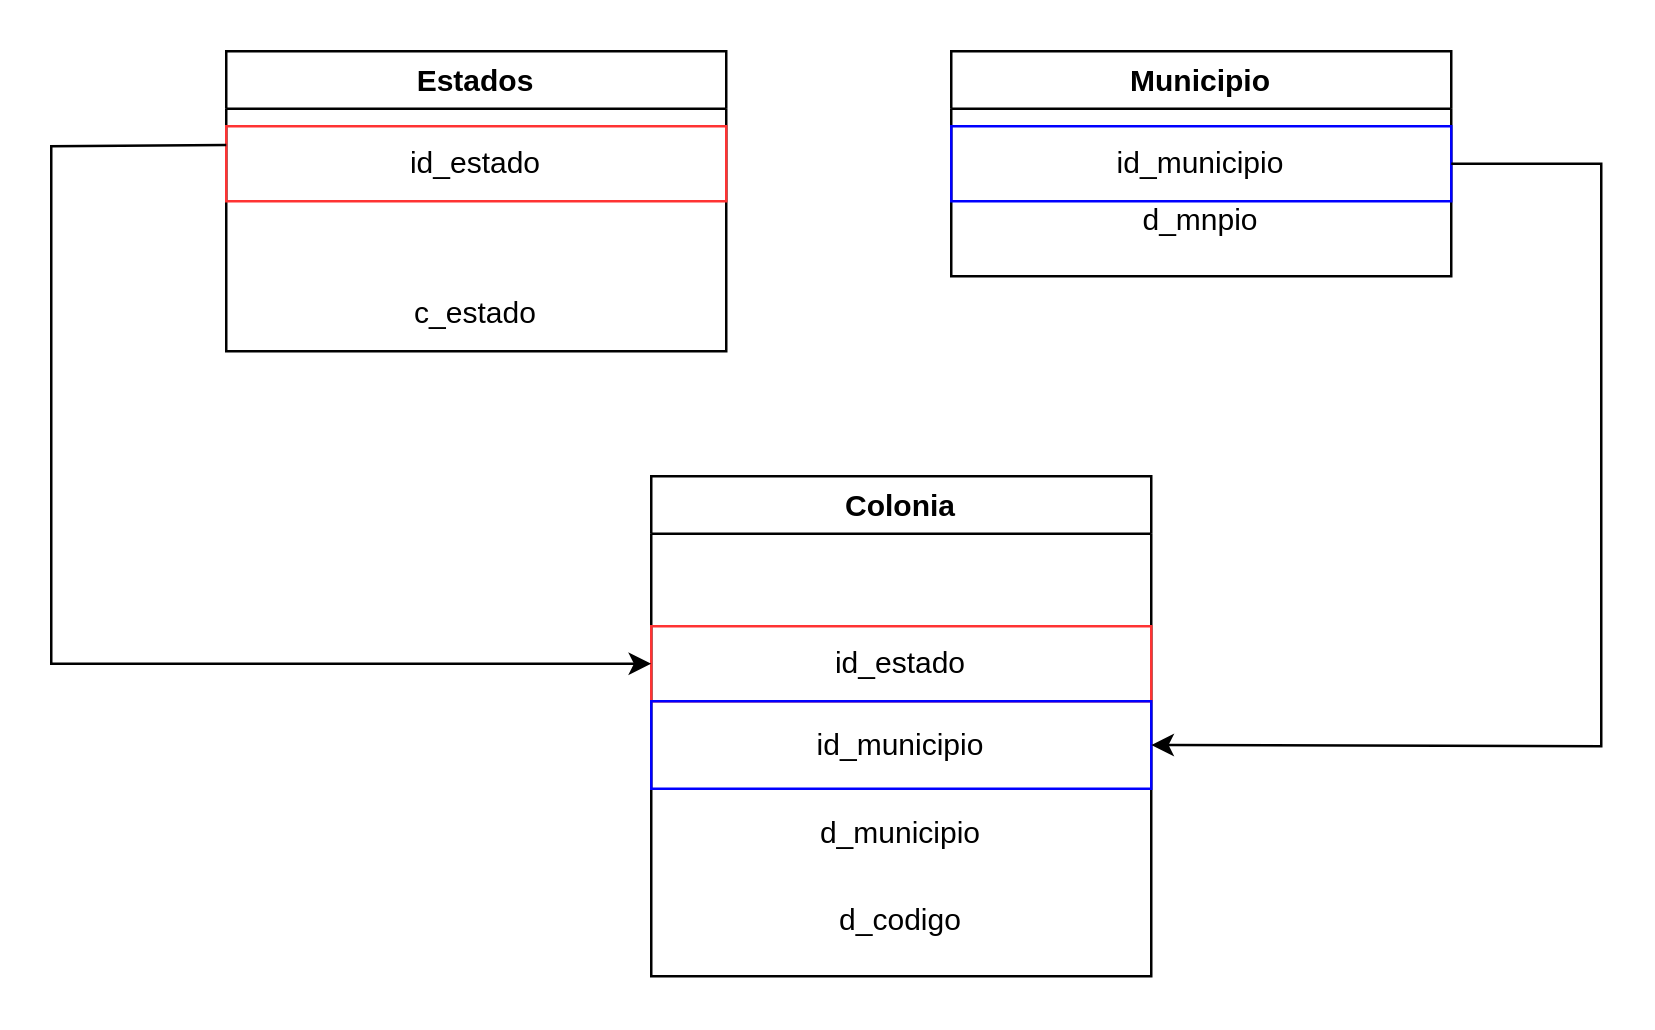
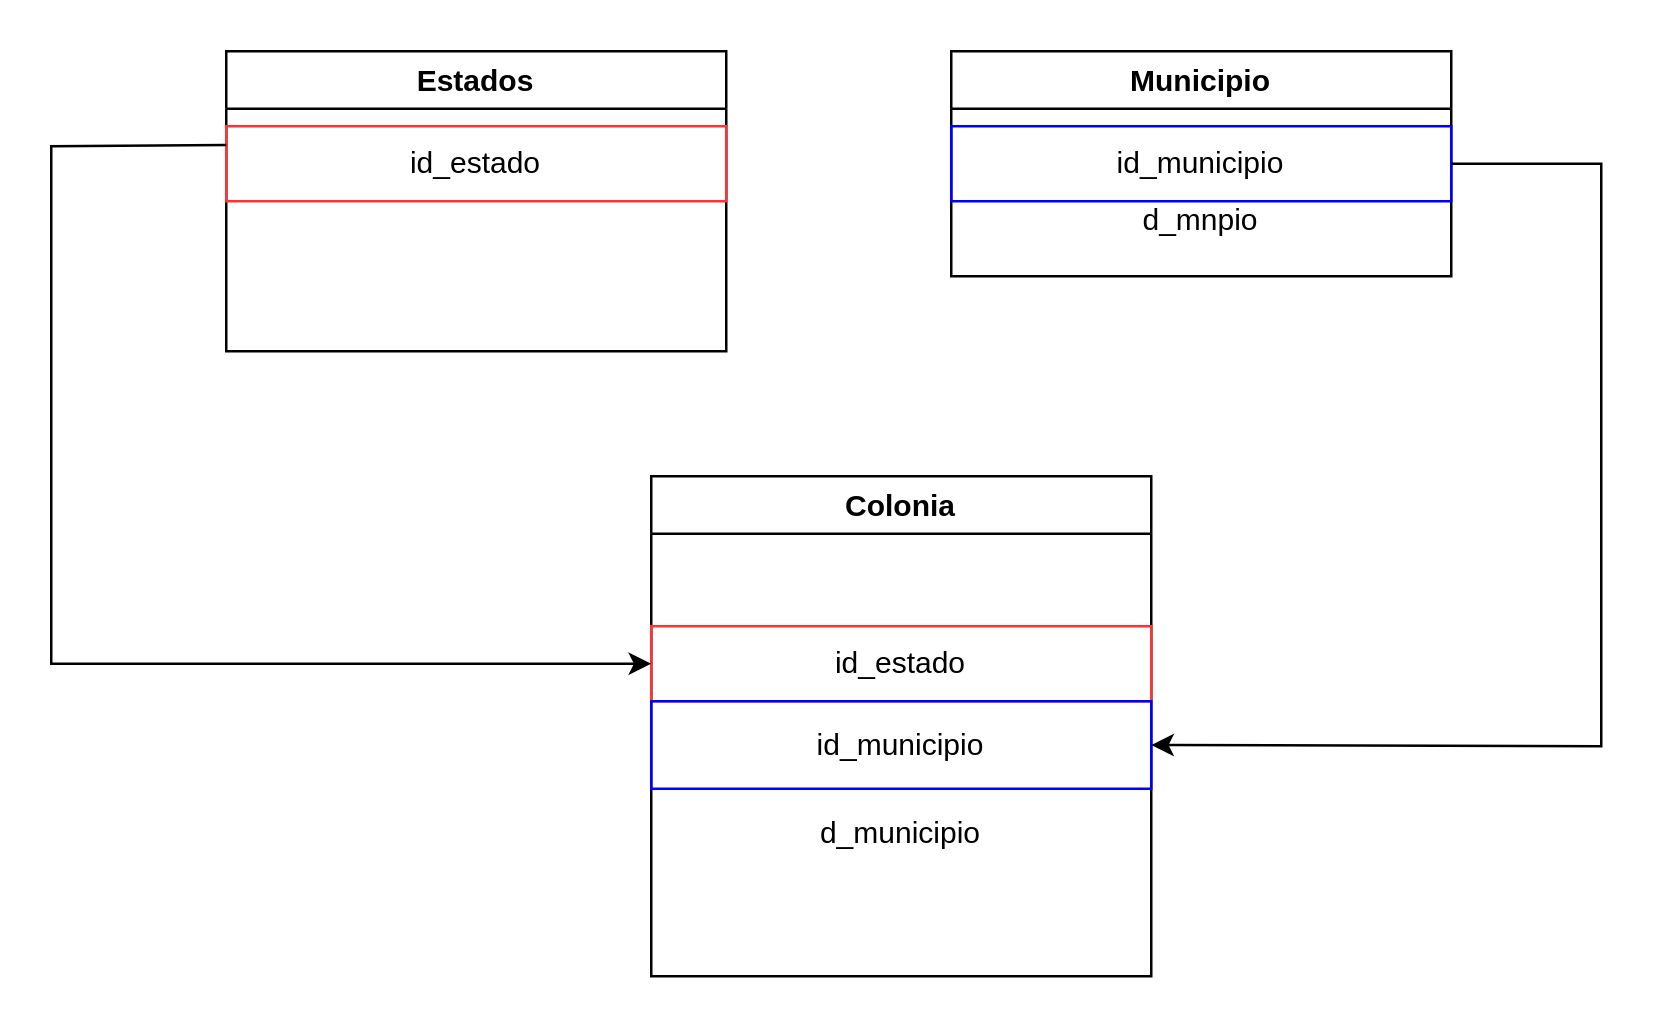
- <mxCell id="3" value="c_estado" style="text;html=1;strokeColor=none;fillColor=none;align=center;verticalAlign=middle;whiteSpace=wrap;rounded=0;" vertex="1" parent="2"><mxGeometry y="90" width="200" height="30" as="geometry" /></mxCell>
- <mxCell id="9" value="d_codigo" style="text;html=1;strokeColor=none;fillColor=none;align=center;verticalAlign=middle;whiteSpace=wrap;rounded=0;" vertex="1" parent="5"><mxGeometry y="160" width="200" height="35" as="geometry" /></mxCell>
